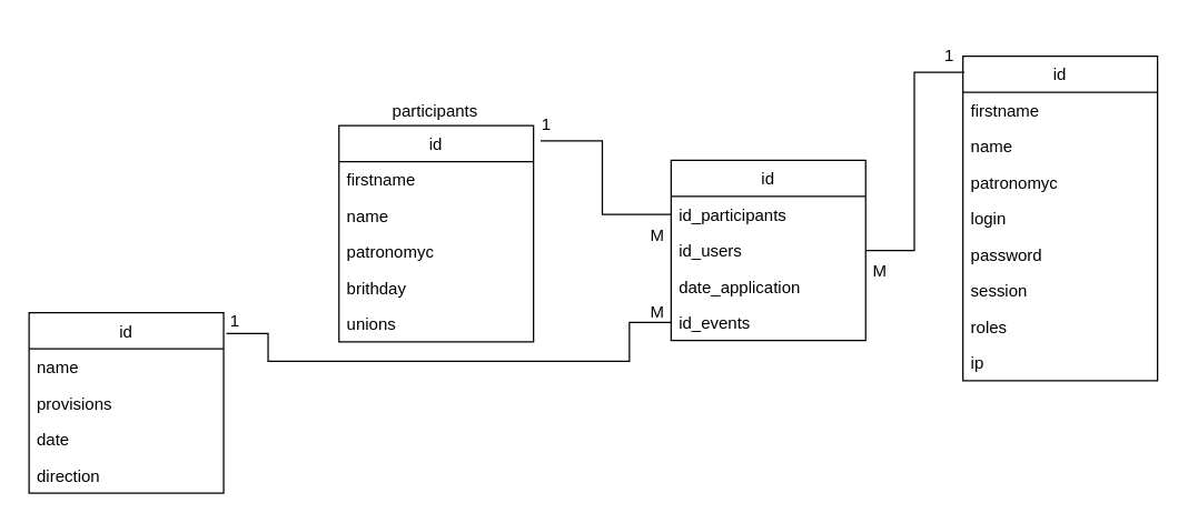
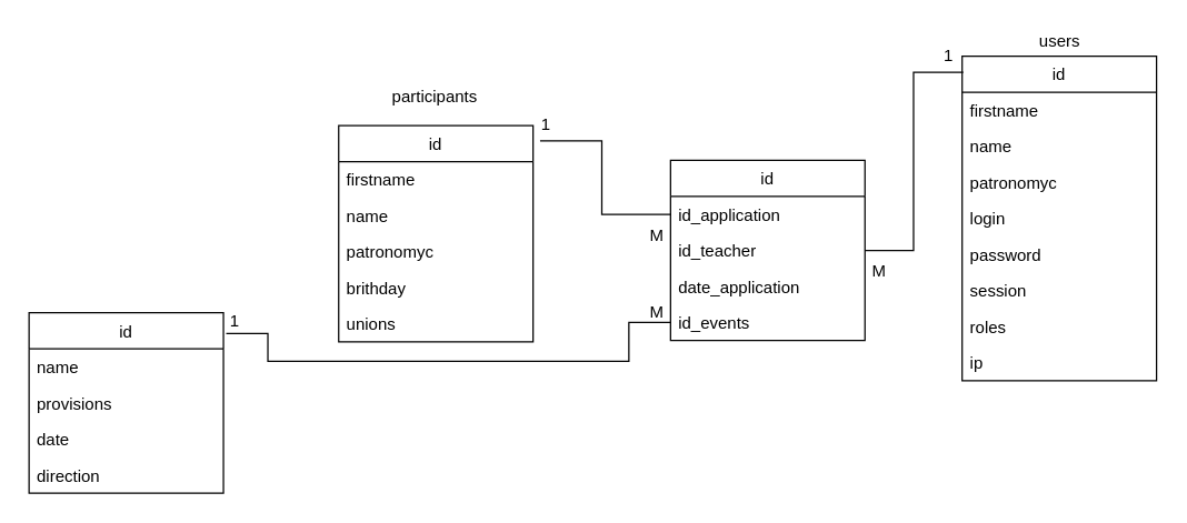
+ <mxCell id="11" value="users" style="text;html=1;align=center;verticalAlign=middle;resizable=0;points=[];autosize=1;" parent="1" vertex="1"><mxGeometry x="742" y="20" width="40" height="20" as="geometry" /></mxCell>
- <mxCell id="23" value="participants" style="text;html=1;align=center;verticalAlign=middle;resizable=0;points=[];autosize=1;" parent="1" vertex="1"><mxGeometry x="272" y="70" width="80" height="20" as="geometry" /></mxCell>
+ <mxCell id="23" value="participants" style="text;html=1;align=center;verticalAlign=middle;resizable=0;points=[];autosize=1;" parent="1" vertex="1"><mxGeometry x="272" y="60" width="80" height="20" as="geometry" /></mxCell>
- <mxCell id="27" value="id_participants" style="text;strokeColor=none;fillColor=none;align=left;verticalAlign=top;spacingLeft=4;spacingRight=4;overflow=hidden;rotatable=0;points=[[0,0.5],[1,0.5]];portConstraint=eastwest;" parent="26" vertex="1"><mxGeometry y="26" width="140" height="26" as="geometry" /></mxCell>
+ <mxCell id="27" value="id_application" style="text;strokeColor=none;fillColor=none;align=left;verticalAlign=top;spacingLeft=4;spacingRight=4;overflow=hidden;rotatable=0;points=[[0,0.5],[1,0.5]];portConstraint=eastwest;" parent="26" vertex="1"><mxGeometry y="26" width="140" height="26" as="geometry" /></mxCell>
- <mxCell id="28" value="id_users" style="text;strokeColor=none;fillColor=none;align=left;verticalAlign=top;spacingLeft=4;spacingRight=4;overflow=hidden;rotatable=0;points=[[0,0.5],[1,0.5]];portConstraint=eastwest;" parent="26" vertex="1"><mxGeometry y="52" width="140" height="26" as="geometry" /></mxCell>
+ <mxCell id="28" value="id_teacher" style="text;strokeColor=none;fillColor=none;align=left;verticalAlign=top;spacingLeft=4;spacingRight=4;overflow=hidden;rotatable=0;points=[[0,0.5],[1,0.5]];portConstraint=eastwest;" parent="26" vertex="1"><mxGeometry y="52" width="140" height="26" as="geometry" /></mxCell>
